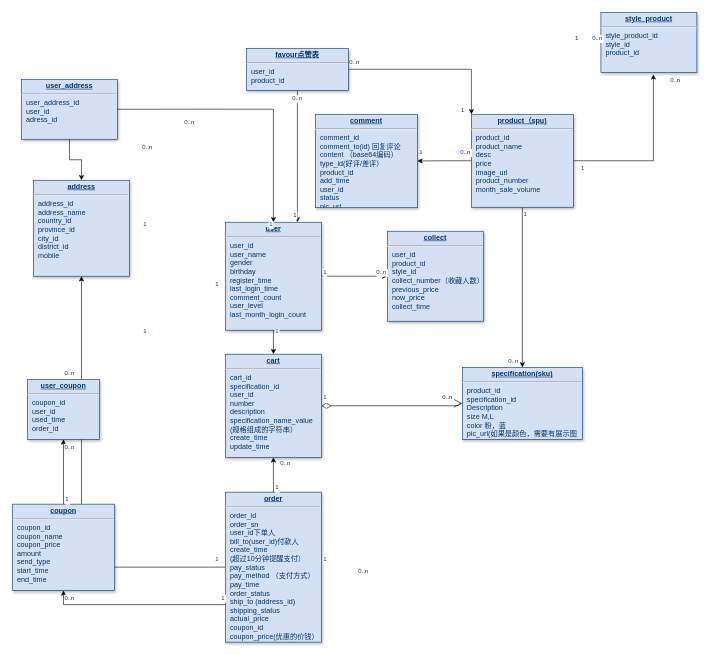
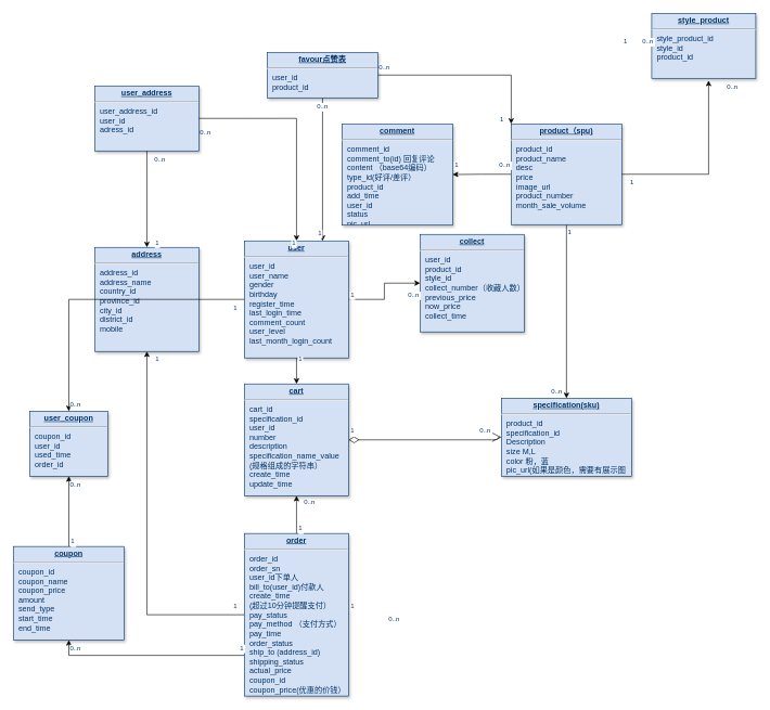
- <mxCell id="22" value="&lt;p style=&quot;margin: 0px; margin-top: 4px; text-align: center; text-decoration: underline;&quot;&gt;&lt;strong&gt;user_address&lt;/strong&gt;&lt;/p&gt;&lt;hr&gt;&lt;p style=&quot;margin: 0px; margin-left: 8px;&quot;&gt;user_address_id&lt;/p&gt;&lt;p style=&quot;margin: 0px; margin-left: 8px;&quot;&gt;user_id&lt;/p&gt;&lt;p style=&quot;margin: 0px; margin-left: 8px;&quot;&gt;adress_id&lt;/p&gt;&lt;p style=&quot;margin: 0px; margin-left: 8px;&quot;&gt;&lt;br&gt;&lt;/p&gt;" style="verticalAlign=top;align=left;overflow=fill;fontSize=12;fontFamily=Helvetica;html=1;strokeColor=#003366;shadow=1;fillColor=#D4E1F5;fontColor=#003366" vertex="1" parent="1"><mxGeometry x="35" y="131.64" width="160" height="100" as="geometry" /></mxCell>
+ <mxCell id="22" value="&lt;p style=&quot;margin: 0px; margin-top: 4px; text-align: center; text-decoration: underline;&quot;&gt;&lt;strong&gt;user_address&lt;/strong&gt;&lt;/p&gt;&lt;hr&gt;&lt;p style=&quot;margin: 0px; margin-left: 8px;&quot;&gt;user_address_id&lt;/p&gt;&lt;p style=&quot;margin: 0px; margin-left: 8px;&quot;&gt;user_id&lt;/p&gt;&lt;p style=&quot;margin: 0px; margin-left: 8px;&quot;&gt;adress_id&lt;/p&gt;&lt;p style=&quot;margin: 0px; margin-left: 8px;&quot;&gt;&lt;br&gt;&lt;/p&gt;" style="verticalAlign=top;align=left;overflow=fill;fontSize=12;fontFamily=Helvetica;html=1;strokeColor=#003366;shadow=1;fillColor=#D4E1F5;fontColor=#003366" vertex="1" parent="1"><mxGeometry x="145" y="131.64" width="160" height="100" as="geometry" /></mxCell>
- <mxCell id="5" value="&lt;p style=&quot;margin: 0px; margin-top: 4px; text-align: center; text-decoration: underline;&quot;&gt;&lt;strong&gt;address&lt;/strong&gt;&lt;/p&gt;&lt;hr&gt;&lt;p style=&quot;margin: 0px; margin-left: 8px;&quot;&gt;address_id&lt;/p&gt;&lt;p style=&quot;margin: 0px; margin-left: 8px;&quot;&gt;address_name&lt;/p&gt;&lt;p style=&quot;margin: 0px; margin-left: 8px;&quot;&gt;country_id&lt;/p&gt;&lt;p style=&quot;margin: 0px; margin-left: 8px;&quot;&gt;province_id&lt;/p&gt;&lt;p style=&quot;margin: 0px; margin-left: 8px;&quot;&gt;city_id&lt;/p&gt;&lt;p style=&quot;margin: 0px; margin-left: 8px;&quot;&gt;district_id&lt;/p&gt;&lt;p style=&quot;margin: 0px; margin-left: 8px;&quot;&gt;mobile&lt;/p&gt;" style="verticalAlign=top;align=left;overflow=fill;fontSize=12;fontFamily=Helvetica;html=1;strokeColor=#003366;shadow=1;fillColor=#D4E1F5;fontColor=#003366" parent="1" vertex="1"><mxGeometry x="55" y="300" width="160" height="160" as="geometry" /></mxCell>
+ <mxCell id="5" value="&lt;p style=&quot;margin: 0px; margin-top: 4px; text-align: center; text-decoration: underline;&quot;&gt;&lt;strong&gt;address&lt;/strong&gt;&lt;/p&gt;&lt;hr&gt;&lt;p style=&quot;margin: 0px; margin-left: 8px;&quot;&gt;address_id&lt;/p&gt;&lt;p style=&quot;margin: 0px; margin-left: 8px;&quot;&gt;address_name&lt;/p&gt;&lt;p style=&quot;margin: 0px; margin-left: 8px;&quot;&gt;country_id&lt;/p&gt;&lt;p style=&quot;margin: 0px; margin-left: 8px;&quot;&gt;province_id&lt;/p&gt;&lt;p style=&quot;margin: 0px; margin-left: 8px;&quot;&gt;city_id&lt;/p&gt;&lt;p style=&quot;margin: 0px; margin-left: 8px;&quot;&gt;district_id&lt;/p&gt;&lt;p style=&quot;margin: 0px; margin-left: 8px;&quot;&gt;mobile&lt;/p&gt;" style="verticalAlign=top;align=left;overflow=fill;fontSize=12;fontFamily=Helvetica;html=1;strokeColor=#003366;shadow=1;fillColor=#D4E1F5;fontColor=#003366" parent="1" vertex="1"><mxGeometry x="145" y="380" width="160" height="160" as="geometry" /></mxCell>
- <mxCell id="12" value="&lt;p style=&quot;margin: 4px 0px 0px; text-align: center;&quot;&gt;&lt;b&gt;&lt;u&gt;collect&lt;/u&gt;&lt;/b&gt;&lt;br&gt;&lt;/p&gt;&lt;hr&gt;&lt;p style=&quot;margin: 0px; margin-left: 8px;&quot;&gt;user_id&lt;/p&gt;&lt;p style=&quot;margin: 0px; margin-left: 8px;&quot;&gt;product_id&lt;/p&gt;&lt;p style=&quot;margin: 0px; margin-left: 8px;&quot;&gt;style_id&lt;/p&gt;&lt;p style=&quot;margin: 0px; margin-left: 8px;&quot;&gt;collect_number（收藏人数）&lt;/p&gt;&lt;p style=&quot;margin: 0px; margin-left: 8px;&quot;&gt;previous_price&lt;br&gt;&lt;/p&gt;&lt;p style=&quot;margin: 0px; margin-left: 8px;&quot;&gt;now_price&lt;/p&gt;&lt;p style=&quot;margin: 0px; margin-left: 8px;&quot;&gt;collect_time&lt;/p&gt;" style="verticalAlign=top;align=left;overflow=fill;fontSize=12;fontFamily=Helvetica;html=1;strokeColor=#003366;shadow=1;fillColor=#D4E1F5;fontColor=#003366" parent="1" vertex="1"><mxGeometry x="645" y="385" width="160" height="150" as="geometry" /></mxCell>
+ <mxCell id="12" value="&lt;p style=&quot;margin: 4px 0px 0px; text-align: center;&quot;&gt;&lt;b&gt;&lt;u&gt;collect&lt;/u&gt;&lt;/b&gt;&lt;br&gt;&lt;/p&gt;&lt;hr&gt;&lt;p style=&quot;margin: 0px; margin-left: 8px;&quot;&gt;user_id&lt;/p&gt;&lt;p style=&quot;margin: 0px; margin-left: 8px;&quot;&gt;product_id&lt;/p&gt;&lt;p style=&quot;margin: 0px; margin-left: 8px;&quot;&gt;style_id&lt;/p&gt;&lt;p style=&quot;margin: 0px; margin-left: 8px;&quot;&gt;collect_number（收藏人数）&lt;/p&gt;&lt;p style=&quot;margin: 0px; margin-left: 8px;&quot;&gt;previous_price&lt;br&gt;&lt;/p&gt;&lt;p style=&quot;margin: 0px; margin-left: 8px;&quot;&gt;now_price&lt;/p&gt;&lt;p style=&quot;margin: 0px; margin-left: 8px;&quot;&gt;collect_time&lt;/p&gt;" style="verticalAlign=top;align=left;overflow=fill;fontSize=12;fontFamily=Helvetica;html=1;strokeColor=#003366;shadow=1;fillColor=#D4E1F5;fontColor=#003366" parent="1" vertex="1"><mxGeometry x="645" y="360" width="160" height="150" as="geometry" /></mxCell>
+ <mxCell id="10" style="edgeStyle=orthogonalEdgeStyle;rounded=0;orthogonalLoop=1;jettySize=auto;html=1;exitX=0;exitY=0.5;exitDx=0;exitDy=0;" edge="1" parent="1" source="11" target="48"><mxGeometry relative="1" as="geometry" /></mxCell>
